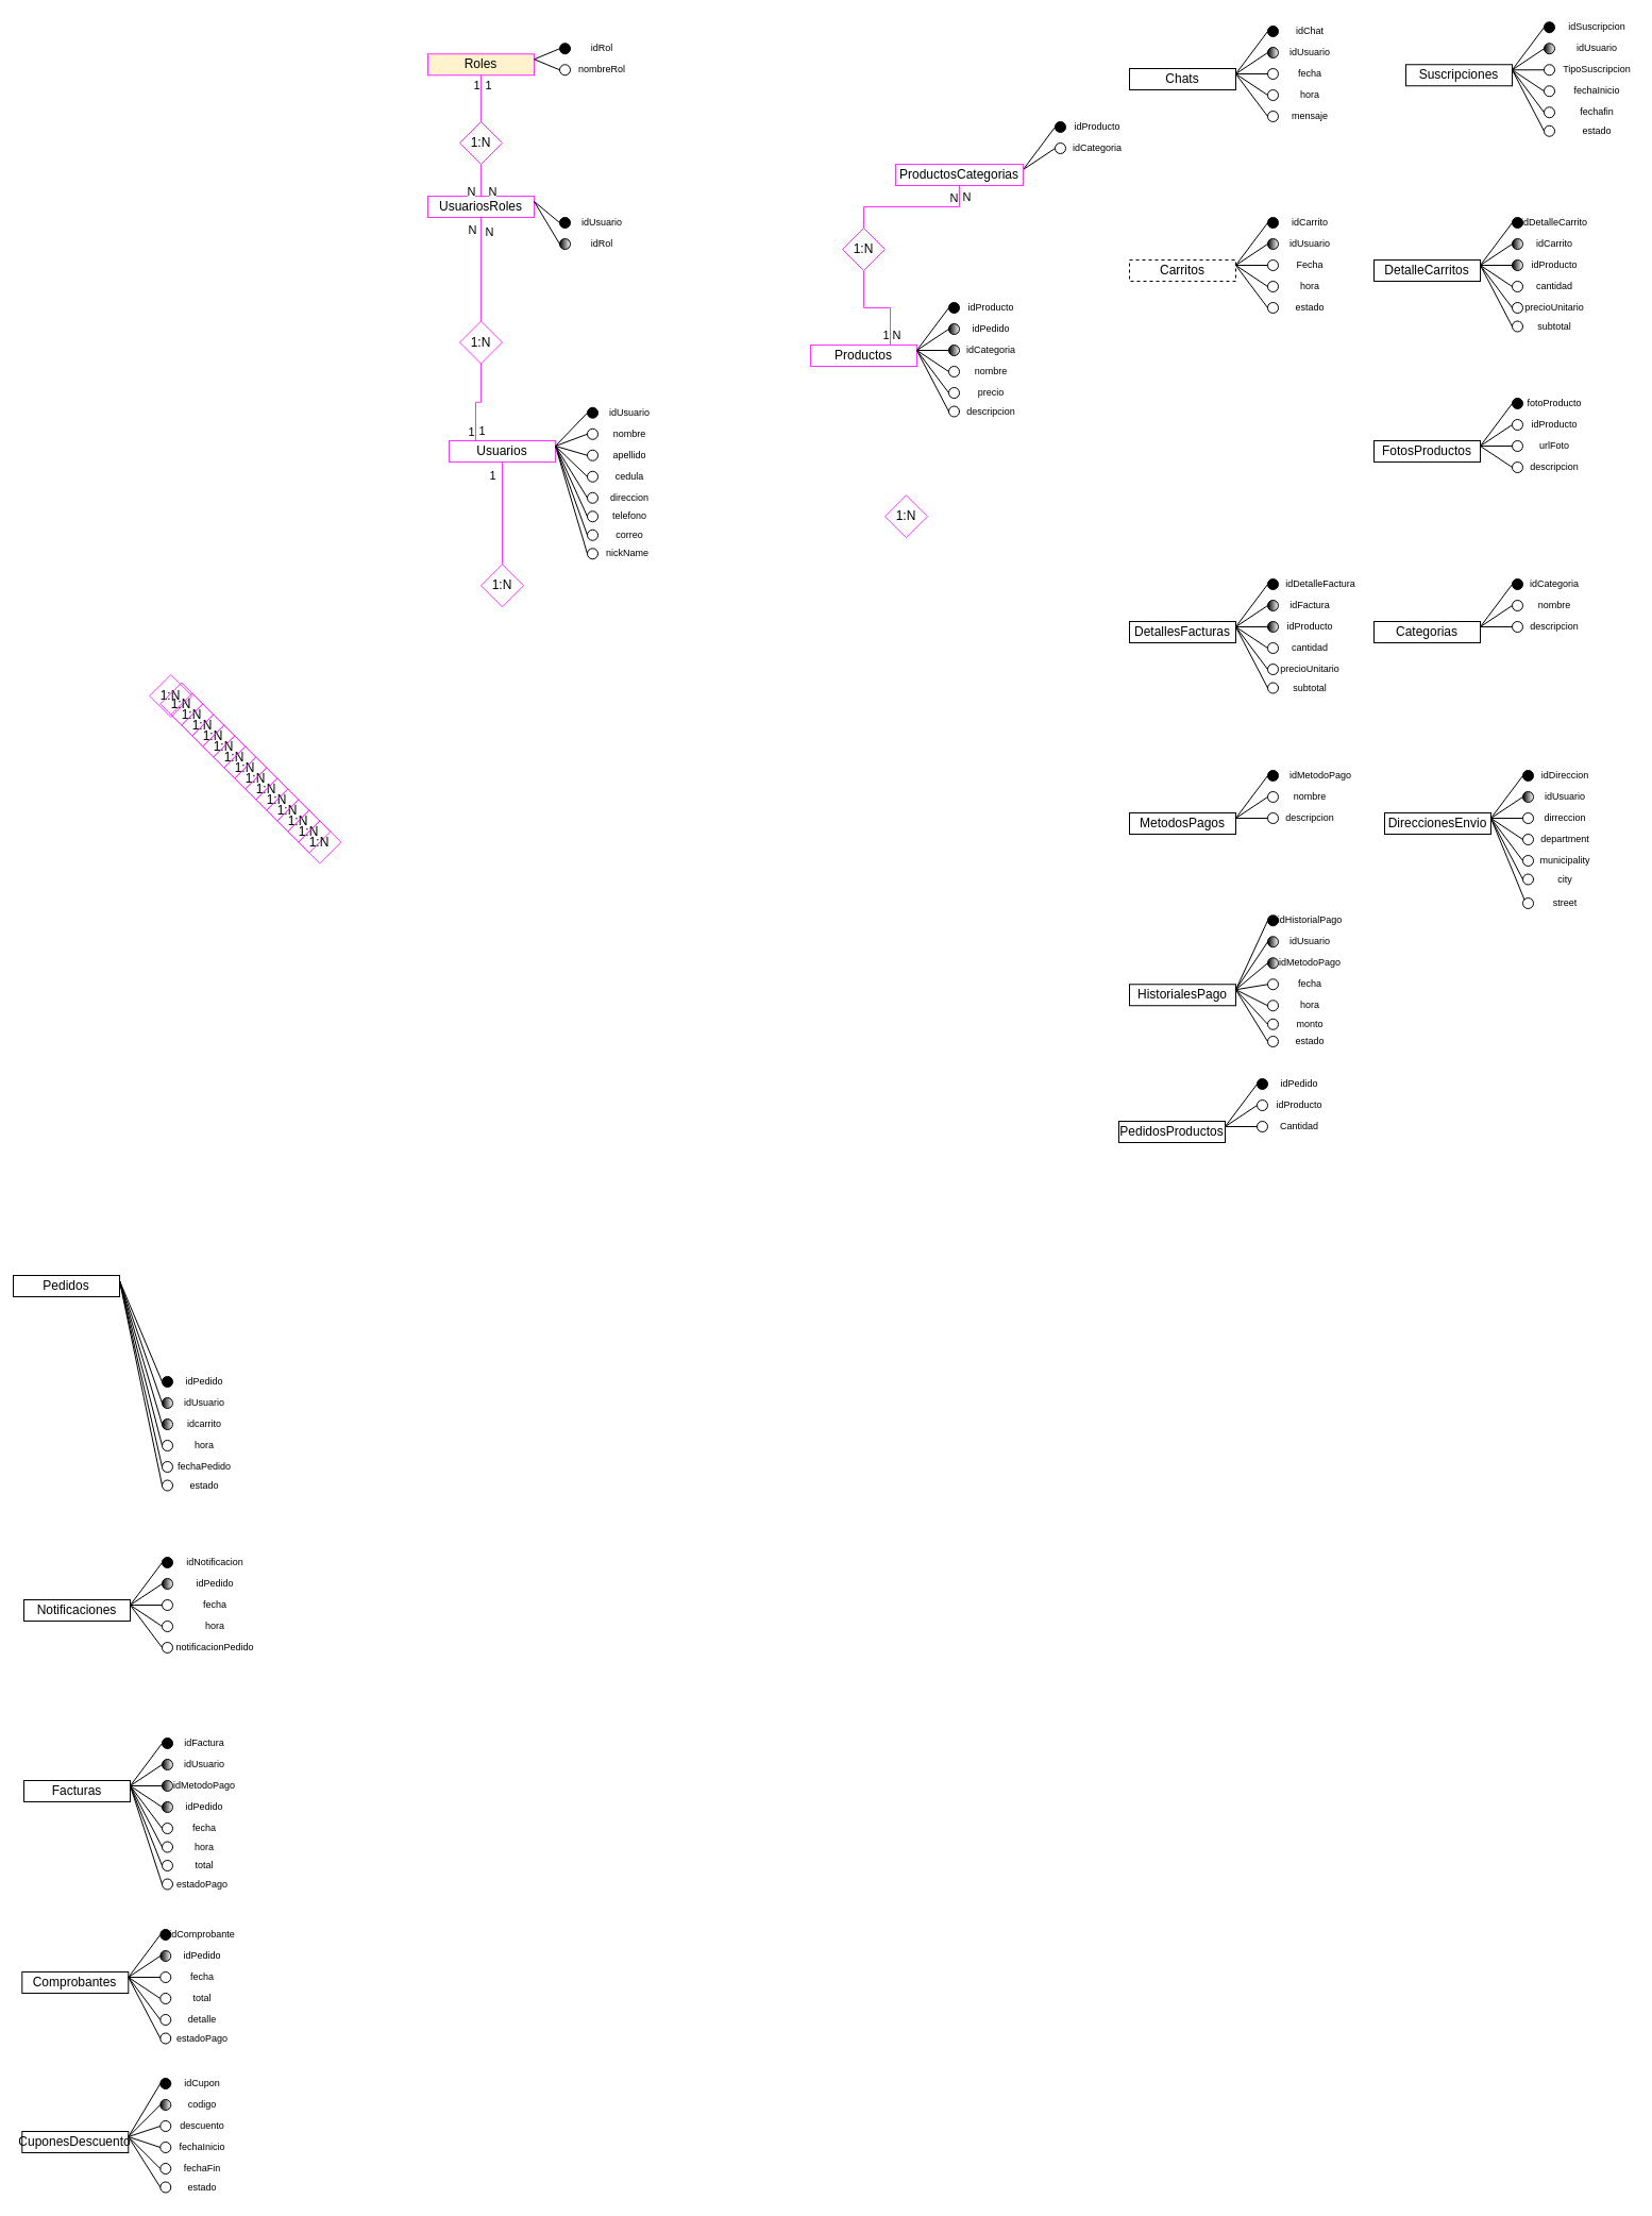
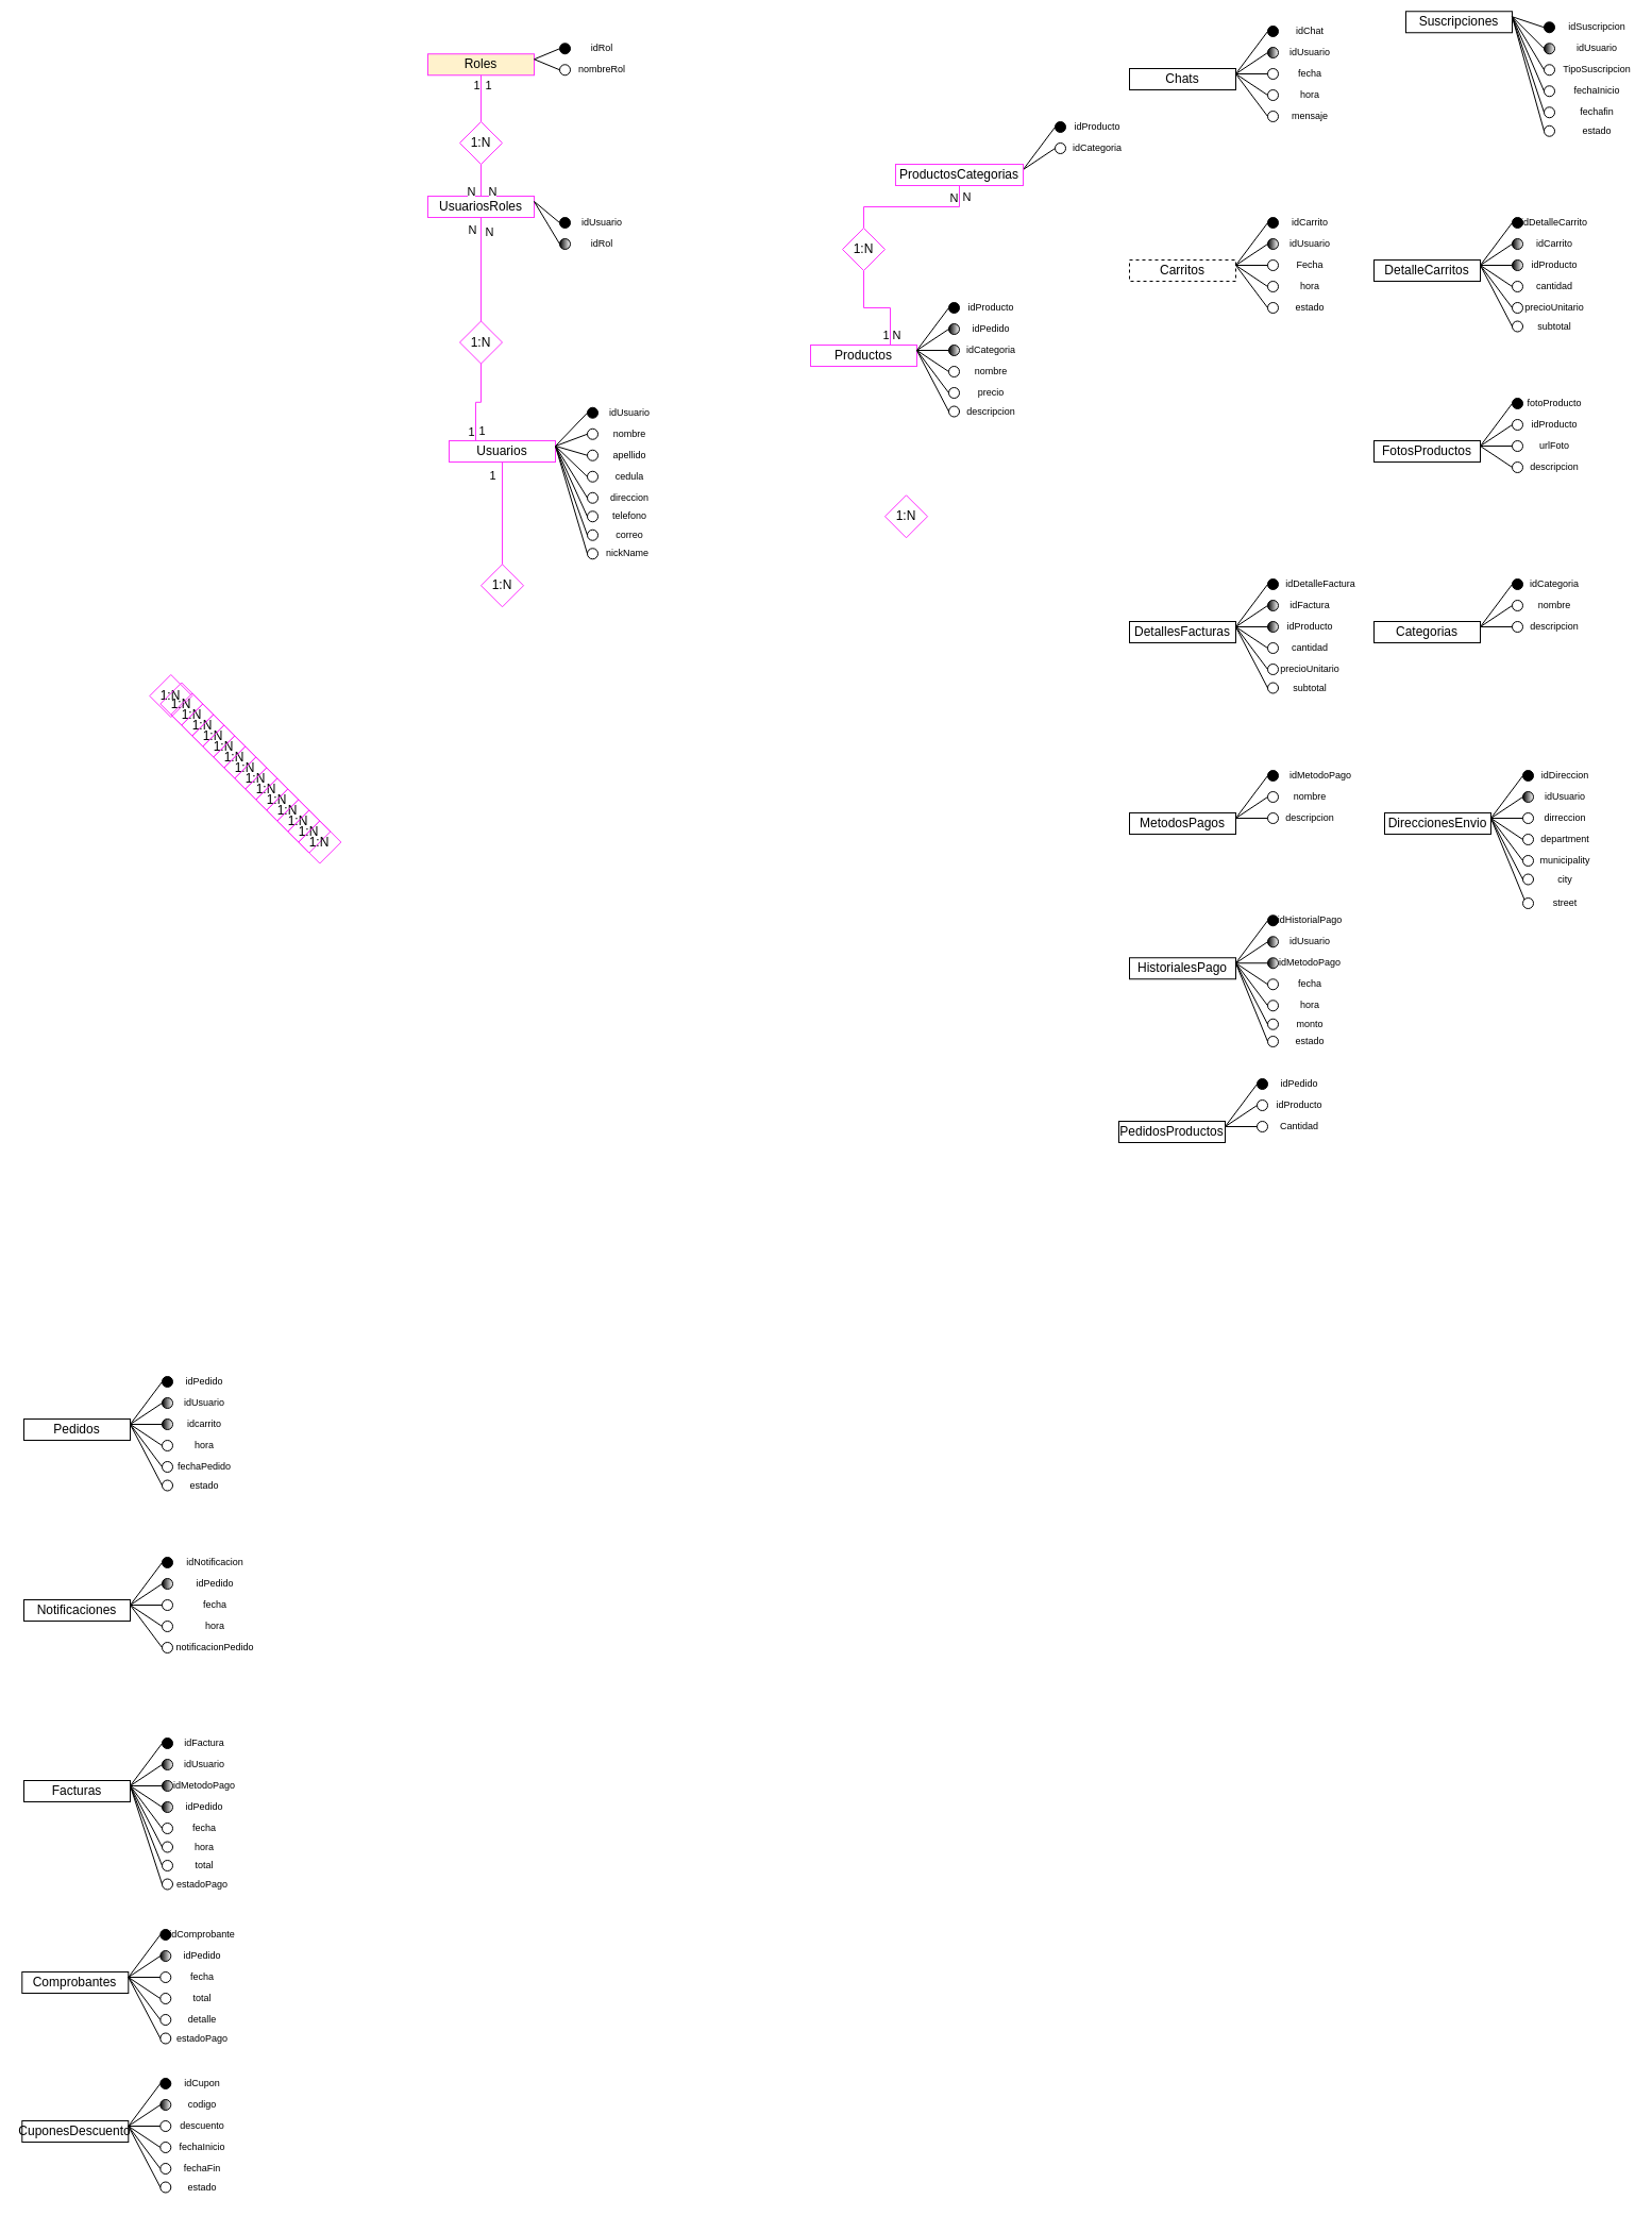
- <mxCell id="47" value="Suscripciones" style="whiteSpace=wrap;html=1;align=center;fillStyle=auto;strokeColor=#000000;fillColor=none;gradientColor=none;gradientDirection=south;" parent="1" vertex="1"><mxGeometry x="1322" y="60.25" width="100" height="20" as="geometry" /></mxCell>
+ <mxCell id="47" value="Suscripciones" style="whiteSpace=wrap;html=1;align=center;fillStyle=auto;strokeColor=#000000;fillColor=none;gradientColor=none;gradientDirection=south;" parent="1" vertex="1"><mxGeometry x="1322" y="10.25" width="100" height="20" as="geometry" /></mxCell>
- <mxCell id="306" value="HistorialesPago" style="whiteSpace=wrap;html=1;align=center;fillStyle=auto;strokeColor=#000000;fillColor=none;gradientColor=none;gradientDirection=south;" parent="1" vertex="1"><mxGeometry x="1062" y="925.25" width="100" height="20" as="geometry" /></mxCell>
+ <mxCell id="306" value="HistorialesPago" style="whiteSpace=wrap;html=1;align=center;fillStyle=auto;strokeColor=#000000;fillColor=none;gradientColor=none;gradientDirection=south;" parent="1" vertex="1"><mxGeometry x="1062" y="900.25" width="100" height="20" as="geometry" /></mxCell>
- <mxCell id="104" value="Pedidos" style="whiteSpace=wrap;html=1;align=center;fillStyle=auto;strokeColor=#000000;fillColor=none;gradientColor=none;gradientDirection=south;" parent="1" vertex="1"><mxGeometry x="12" y="1199" width="100" height="20" as="geometry" /></mxCell>
+ <mxCell id="104" value="Pedidos" style="whiteSpace=wrap;html=1;align=center;fillStyle=auto;strokeColor=#000000;fillColor=none;gradientColor=none;gradientDirection=south;" parent="1" vertex="1"><mxGeometry x="22" y="1334" width="100" height="20" as="geometry" /></mxCell>
- <mxCell id="286" value="CuponesDescuento" style="whiteSpace=wrap;html=1;align=center;fillStyle=auto;strokeColor=#000000;fillColor=none;gradientColor=none;gradientDirection=south;" parent="1" vertex="1"><mxGeometry x="20.3" y="2004" width="100" height="20" as="geometry" /></mxCell>
+ <mxCell id="286" value="CuponesDescuento" style="whiteSpace=wrap;html=1;align=center;fillStyle=auto;strokeColor=#000000;fillColor=none;gradientColor=none;gradientDirection=south;" parent="1" vertex="1"><mxGeometry x="20.3" y="1994" width="100" height="20" as="geometry" /></mxCell>
